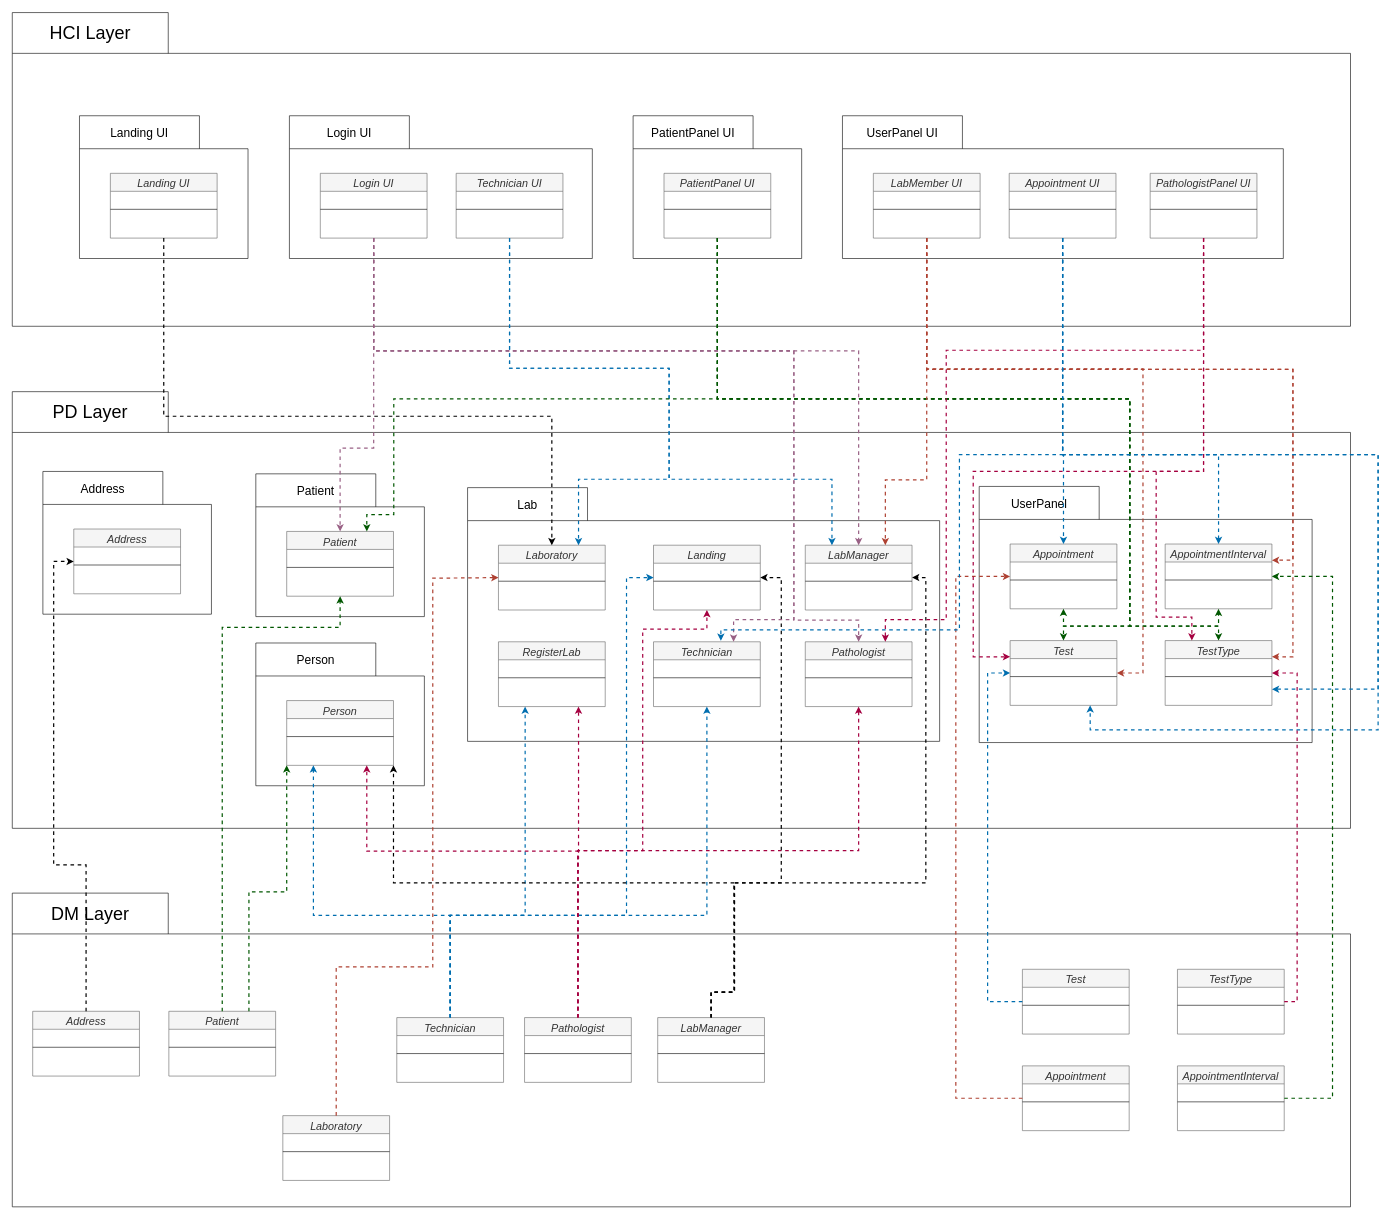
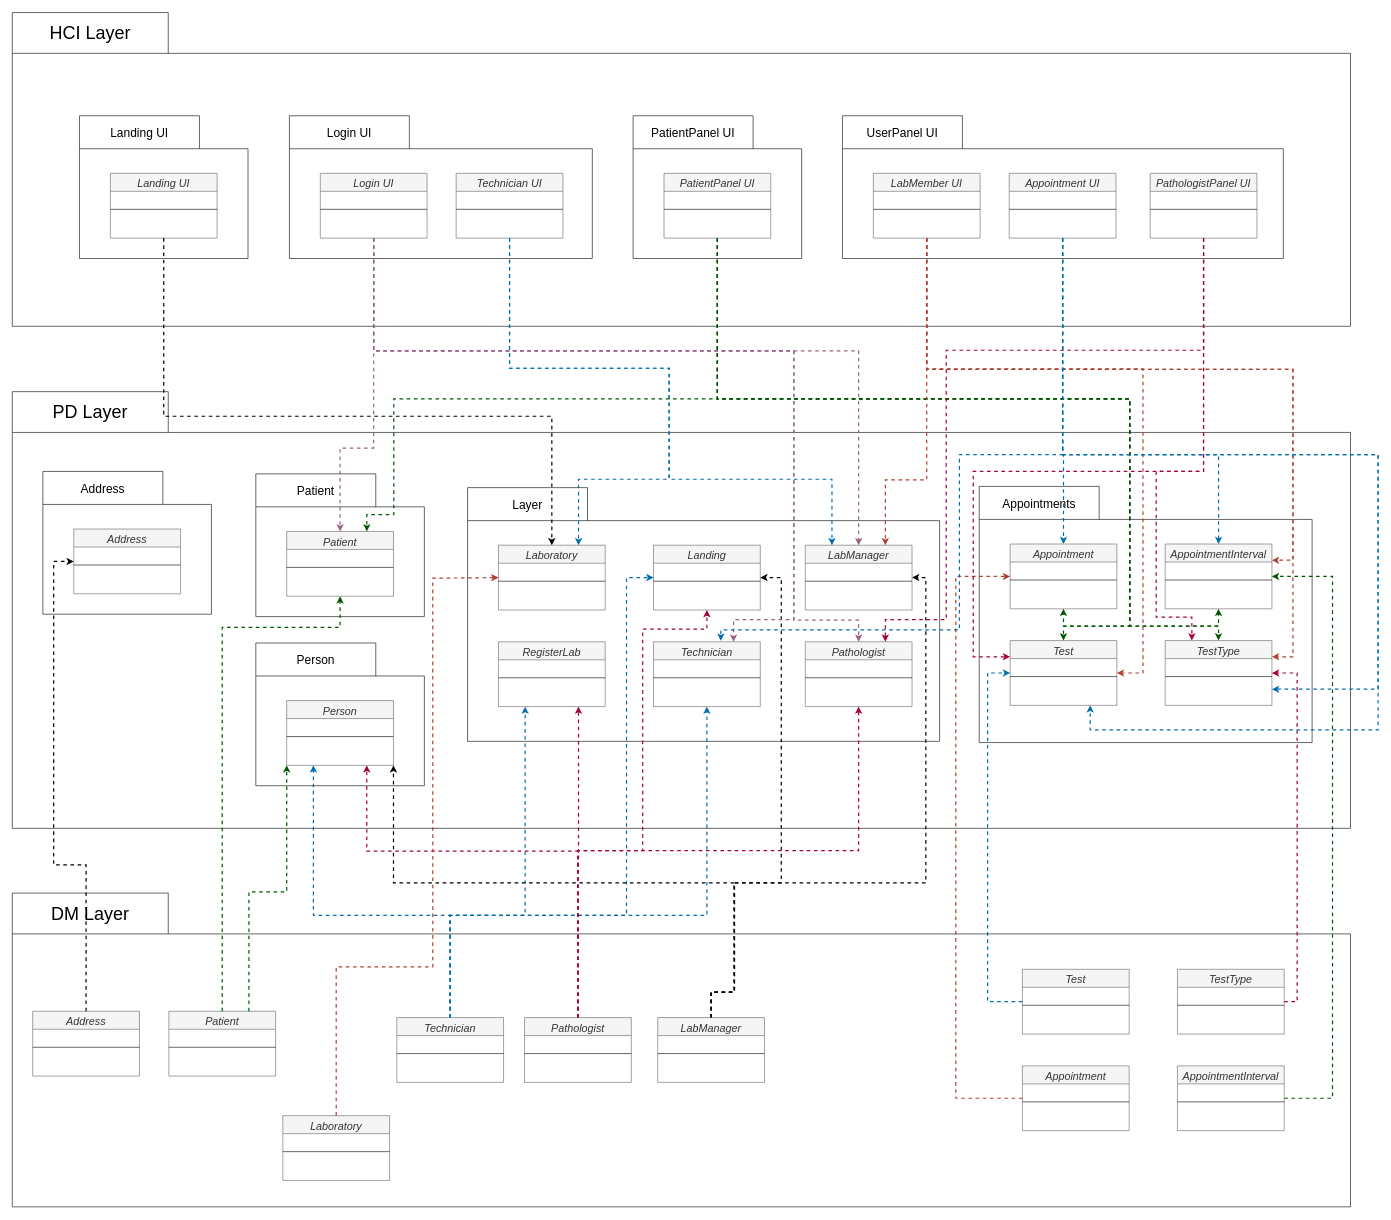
- <mxCell id="28" value="&lt;font style=&quot;font-size: 20px; font-weight: normal;&quot;&gt;UserPanel&lt;/font&gt;" style="shape=folder;fontStyle=1;tabWidth=200;tabHeight=55;tabPosition=left;html=1;boundedLbl=1;labelInHeader=1;container=1;collapsible=0;recursiveResize=0;whiteSpace=wrap;" vertex="1" parent="21"><mxGeometry x="1612" y="158" width="555" height="427" as="geometry" /></mxCell>
+ <mxCell id="28" value="&lt;font style=&quot;font-size: 20px; font-weight: normal;&quot;&gt;Appointments&lt;/font&gt;" style="shape=folder;fontStyle=1;tabWidth=200;tabHeight=55;tabPosition=left;html=1;boundedLbl=1;labelInHeader=1;container=1;collapsible=0;recursiveResize=0;whiteSpace=wrap;" vertex="1" parent="21"><mxGeometry x="1612" y="158" width="555" height="427" as="geometry" /></mxCell>
- <mxCell id="40" value="&lt;font style=&quot;font-size: 20px; font-weight: normal;&quot;&gt;Lab&lt;/font&gt;" style="shape=folder;fontStyle=1;tabWidth=200;tabHeight=55;tabPosition=left;html=1;boundedLbl=1;labelInHeader=1;container=1;collapsible=0;recursiveResize=0;whiteSpace=wrap;" vertex="1" parent="21"><mxGeometry x="759" y="160" width="787" height="423" as="geometry" /></mxCell>
+ <mxCell id="40" value="&lt;font style=&quot;font-size: 20px; font-weight: normal;&quot;&gt;Layer&lt;/font&gt;" style="shape=folder;fontStyle=1;tabWidth=200;tabHeight=55;tabPosition=left;html=1;boundedLbl=1;labelInHeader=1;container=1;collapsible=0;recursiveResize=0;whiteSpace=wrap;" vertex="1" parent="21"><mxGeometry x="759" y="160" width="787" height="423" as="geometry" /></mxCell>
